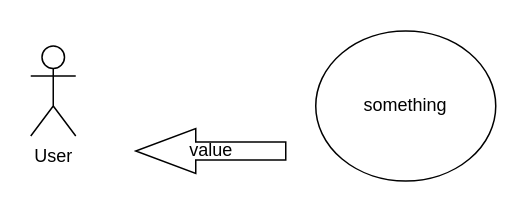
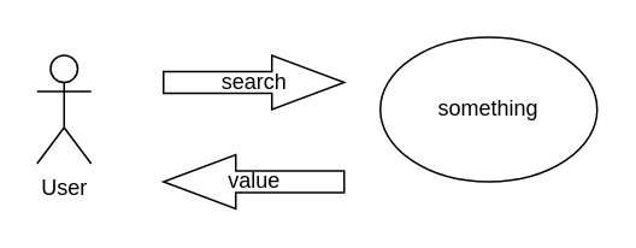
+ <mxCell id="3" value="search" style="html=1;shadow=0;dashed=0;align=center;verticalAlign=middle;shape=mxgraph.arrows2.arrow;dy=0.6;dx=40;notch=0;" vertex="1" parent="1"><mxGeometry x="90" y="30" width="100" height="30" as="geometry" /></mxCell>
- <mxCell id="5" value="something" style="ellipse;whiteSpace=wrap;html=1;" vertex="1" parent="1"><mxGeometry x="210" y="20" width="120" height="100" as="geometry" /></mxCell>
+ <mxCell id="5" value="something" style="ellipse;whiteSpace=wrap;html=1;" vertex="1" parent="1"><mxGeometry x="210" y="20" width="120" height="80" as="geometry" /></mxCell>
